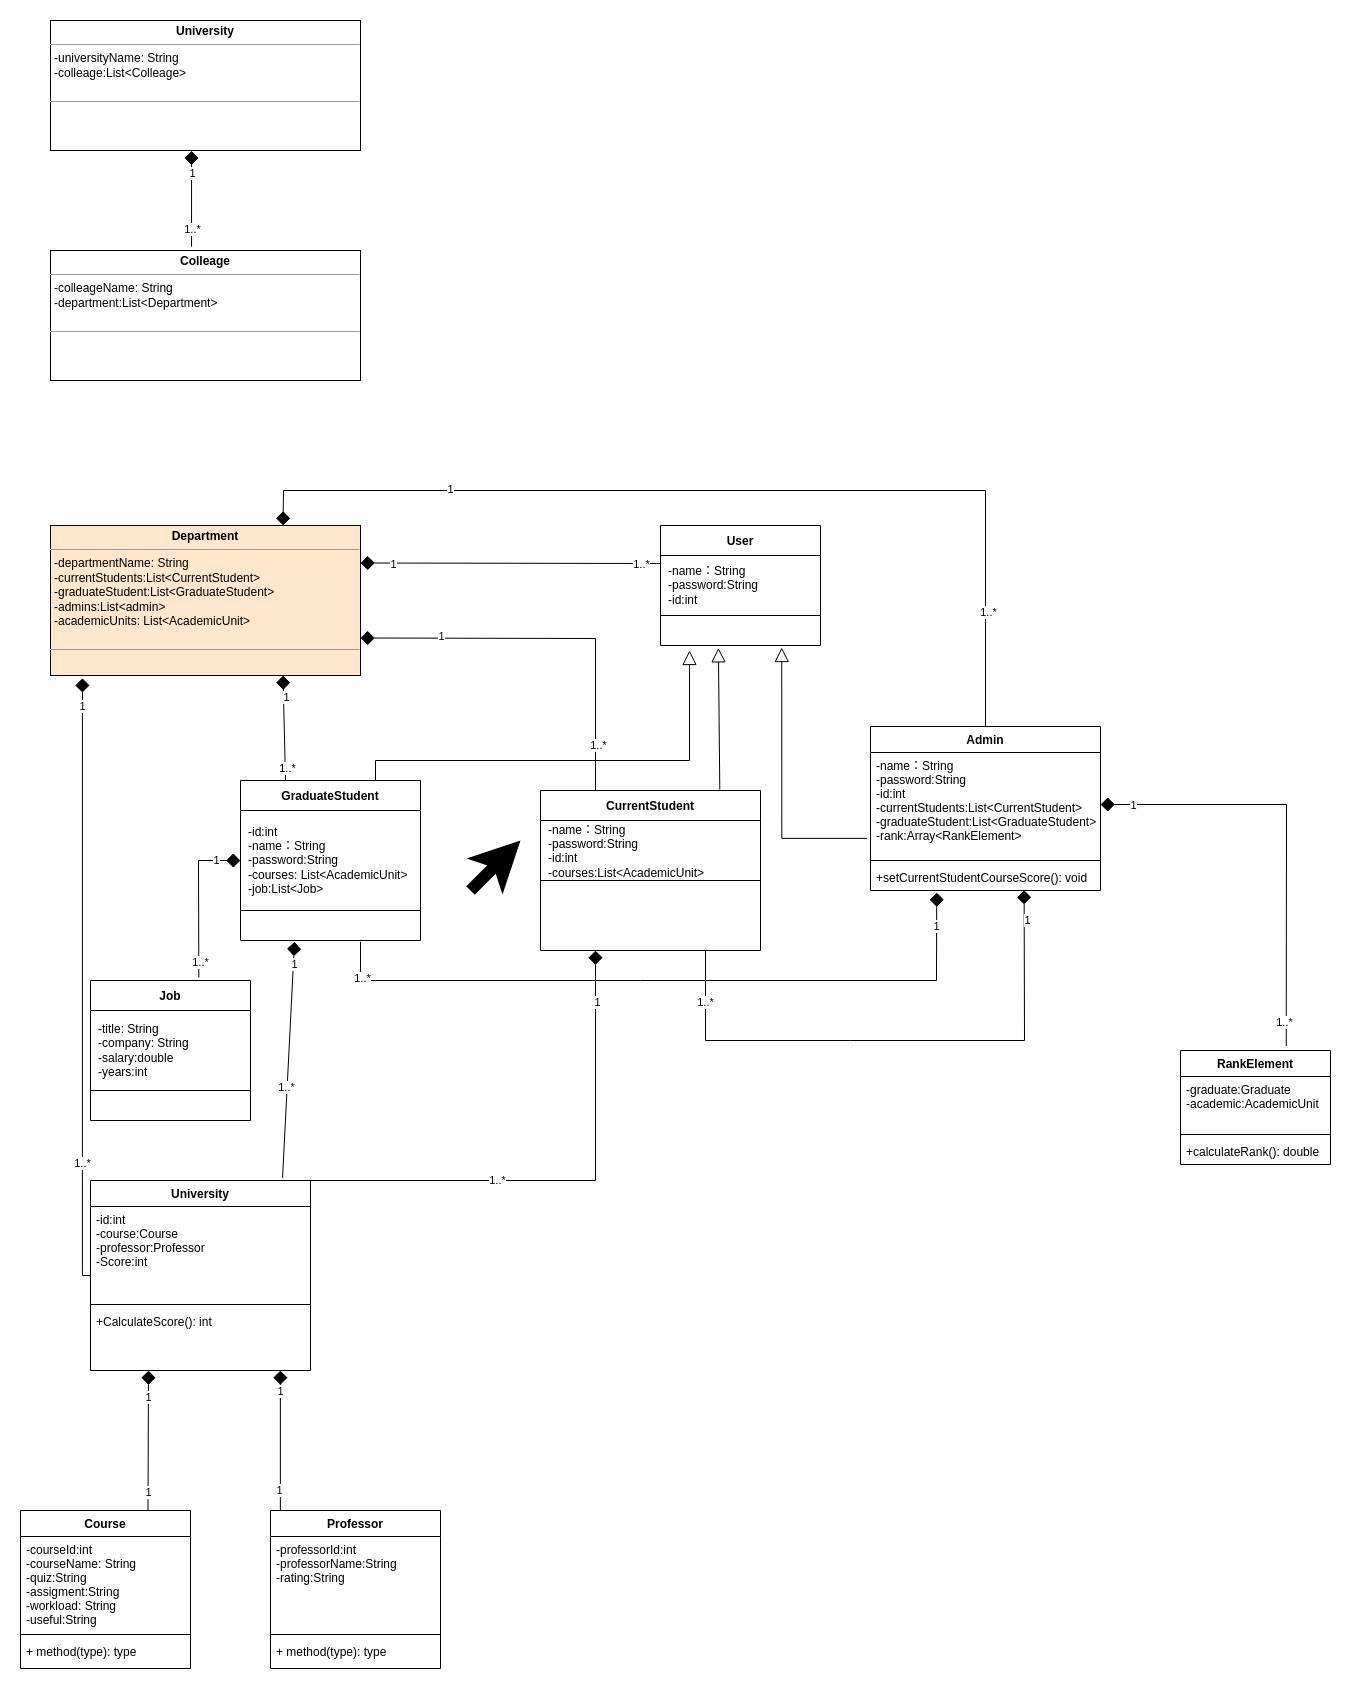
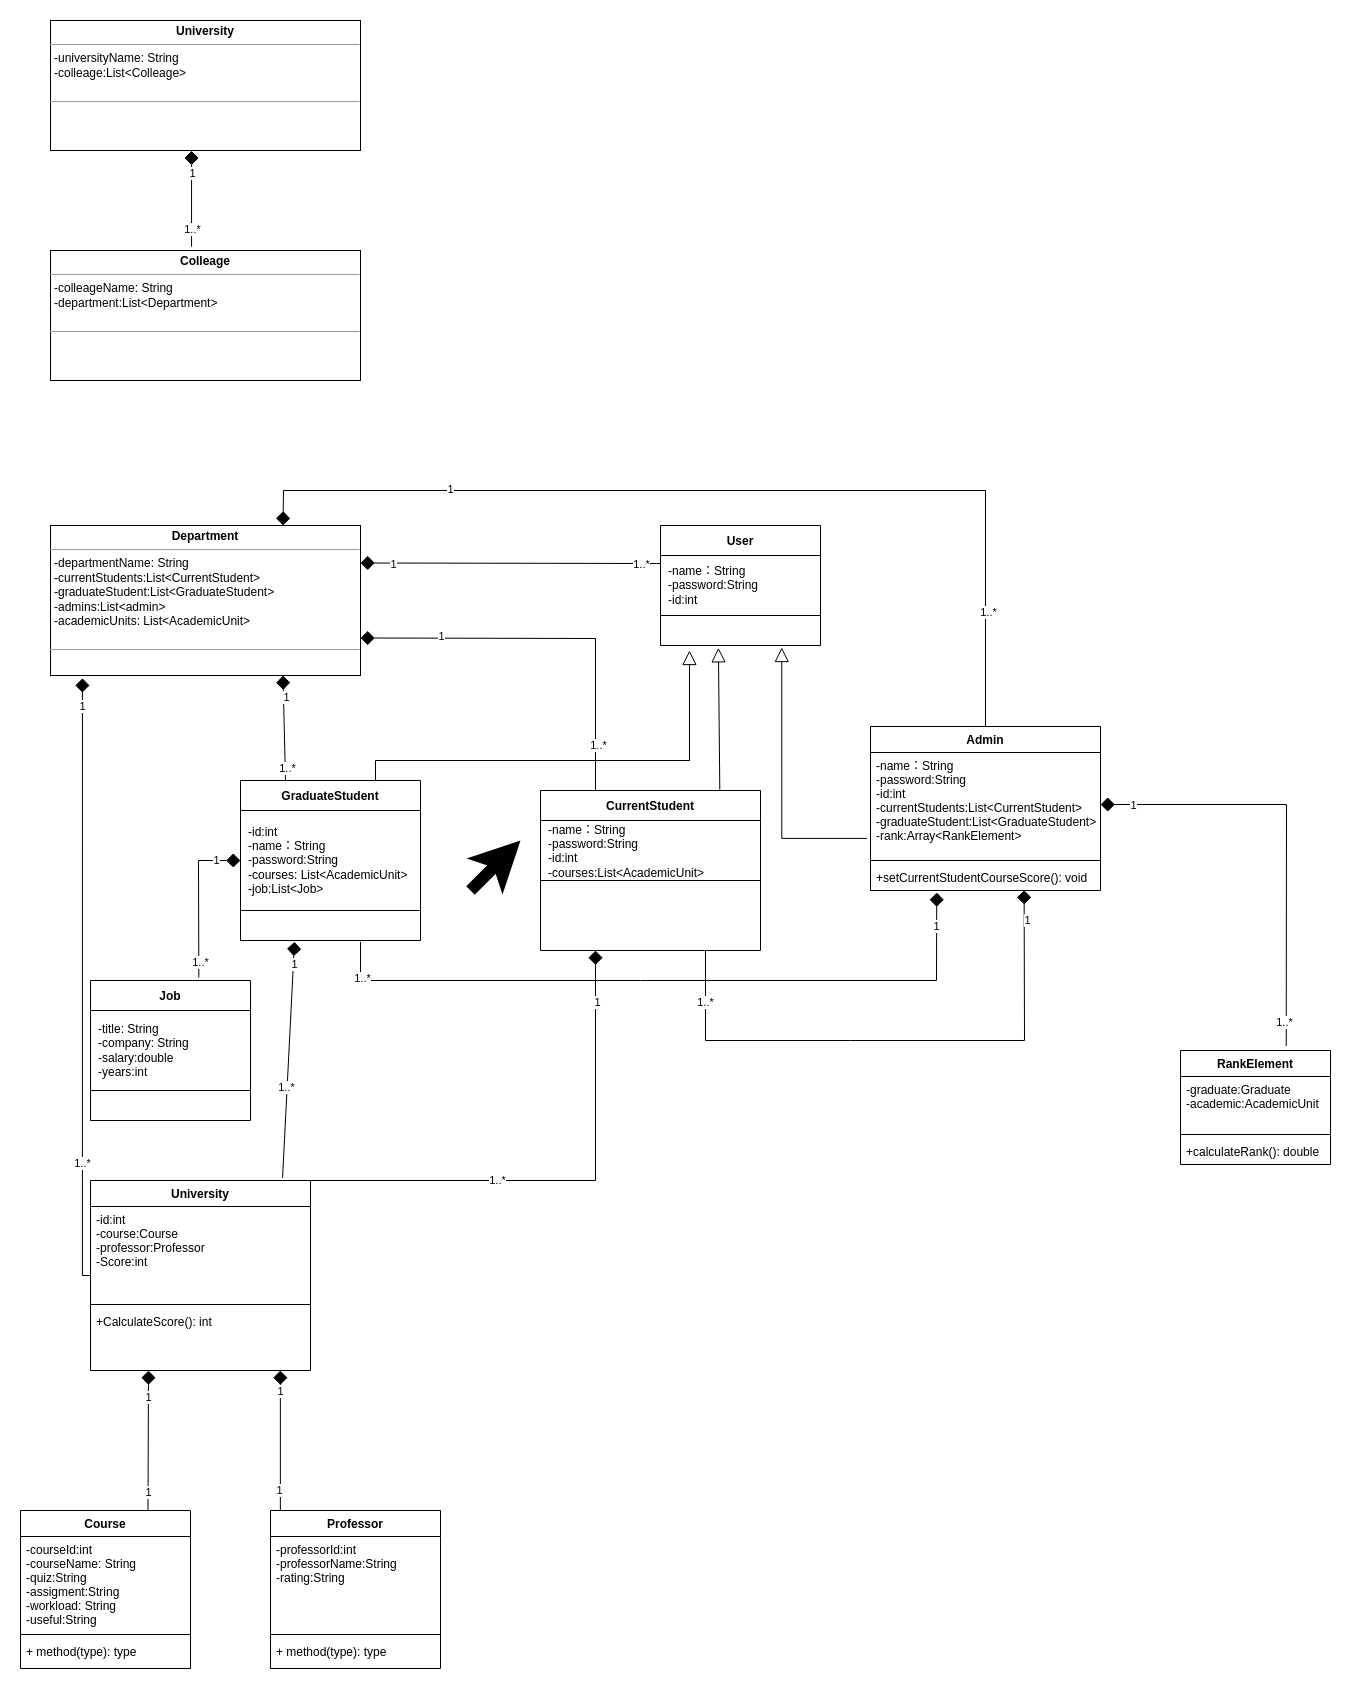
- <mxCell id="26" value="&lt;p style=&quot;margin: 0px ; margin-top: 4px ; text-align: center&quot;&gt;&lt;b&gt;Department&lt;/b&gt;&lt;br&gt;&lt;/p&gt;&lt;hr size=&quot;1&quot;&gt;&lt;p style=&quot;margin: 0px ; margin-left: 4px&quot;&gt;-departmentName: String&lt;/p&gt;&lt;p style=&quot;margin: 0px ; margin-left: 4px&quot;&gt;-currentStudents:List&amp;lt;CurrentStudent&amp;gt;&lt;/p&gt;&lt;p style=&quot;margin: 0px ; margin-left: 4px&quot;&gt;-graduateStudent:List&amp;lt;GraduateStudent&amp;gt;&lt;/p&gt;&lt;p style=&quot;margin: 0px ; margin-left: 4px&quot;&gt;-admins:List&amp;lt;admin&amp;gt;&lt;/p&gt;&lt;p style=&quot;margin: 0px ; margin-left: 4px&quot;&gt;-academicUnits: List&amp;lt;AcademicUnit&amp;gt;&lt;/p&gt;&lt;p style=&quot;margin: 0px ; margin-left: 4px&quot;&gt;&lt;br&gt;&lt;/p&gt;&lt;hr size=&quot;1&quot;&gt;&lt;p style=&quot;margin: 0px ; margin-left: 4px&quot;&gt;&lt;br&gt;&lt;/p&gt;" style="verticalAlign=top;align=left;overflow=fill;fontSize=12;fontFamily=Helvetica;html=1;fillColor=#ffe6cc;" parent="1" vertex="1"><mxGeometry x="50" y="525" width="310" height="150" as="geometry" /></mxCell>
+ <mxCell id="26" value="&lt;p style=&quot;margin: 0px ; margin-top: 4px ; text-align: center&quot;&gt;&lt;b&gt;Department&lt;/b&gt;&lt;br&gt;&lt;/p&gt;&lt;hr size=&quot;1&quot;&gt;&lt;p style=&quot;margin: 0px ; margin-left: 4px&quot;&gt;-departmentName: String&lt;/p&gt;&lt;p style=&quot;margin: 0px ; margin-left: 4px&quot;&gt;-currentStudents:List&amp;lt;CurrentStudent&amp;gt;&lt;/p&gt;&lt;p style=&quot;margin: 0px ; margin-left: 4px&quot;&gt;-graduateStudent:List&amp;lt;GraduateStudent&amp;gt;&lt;/p&gt;&lt;p style=&quot;margin: 0px ; margin-left: 4px&quot;&gt;-admins:List&amp;lt;admin&amp;gt;&lt;/p&gt;&lt;p style=&quot;margin: 0px ; margin-left: 4px&quot;&gt;-academicUnits: List&amp;lt;AcademicUnit&amp;gt;&lt;/p&gt;&lt;p style=&quot;margin: 0px ; margin-left: 4px&quot;&gt;&lt;br&gt;&lt;/p&gt;&lt;hr size=&quot;1&quot;&gt;&lt;p style=&quot;margin: 0px ; margin-left: 4px&quot;&gt;&lt;br&gt;&lt;/p&gt;" style="verticalAlign=top;align=left;overflow=fill;fontSize=12;fontFamily=Helvetica;html=1;" parent="1" vertex="1"><mxGeometry x="50" y="525" width="310" height="150" as="geometry" /></mxCell>
